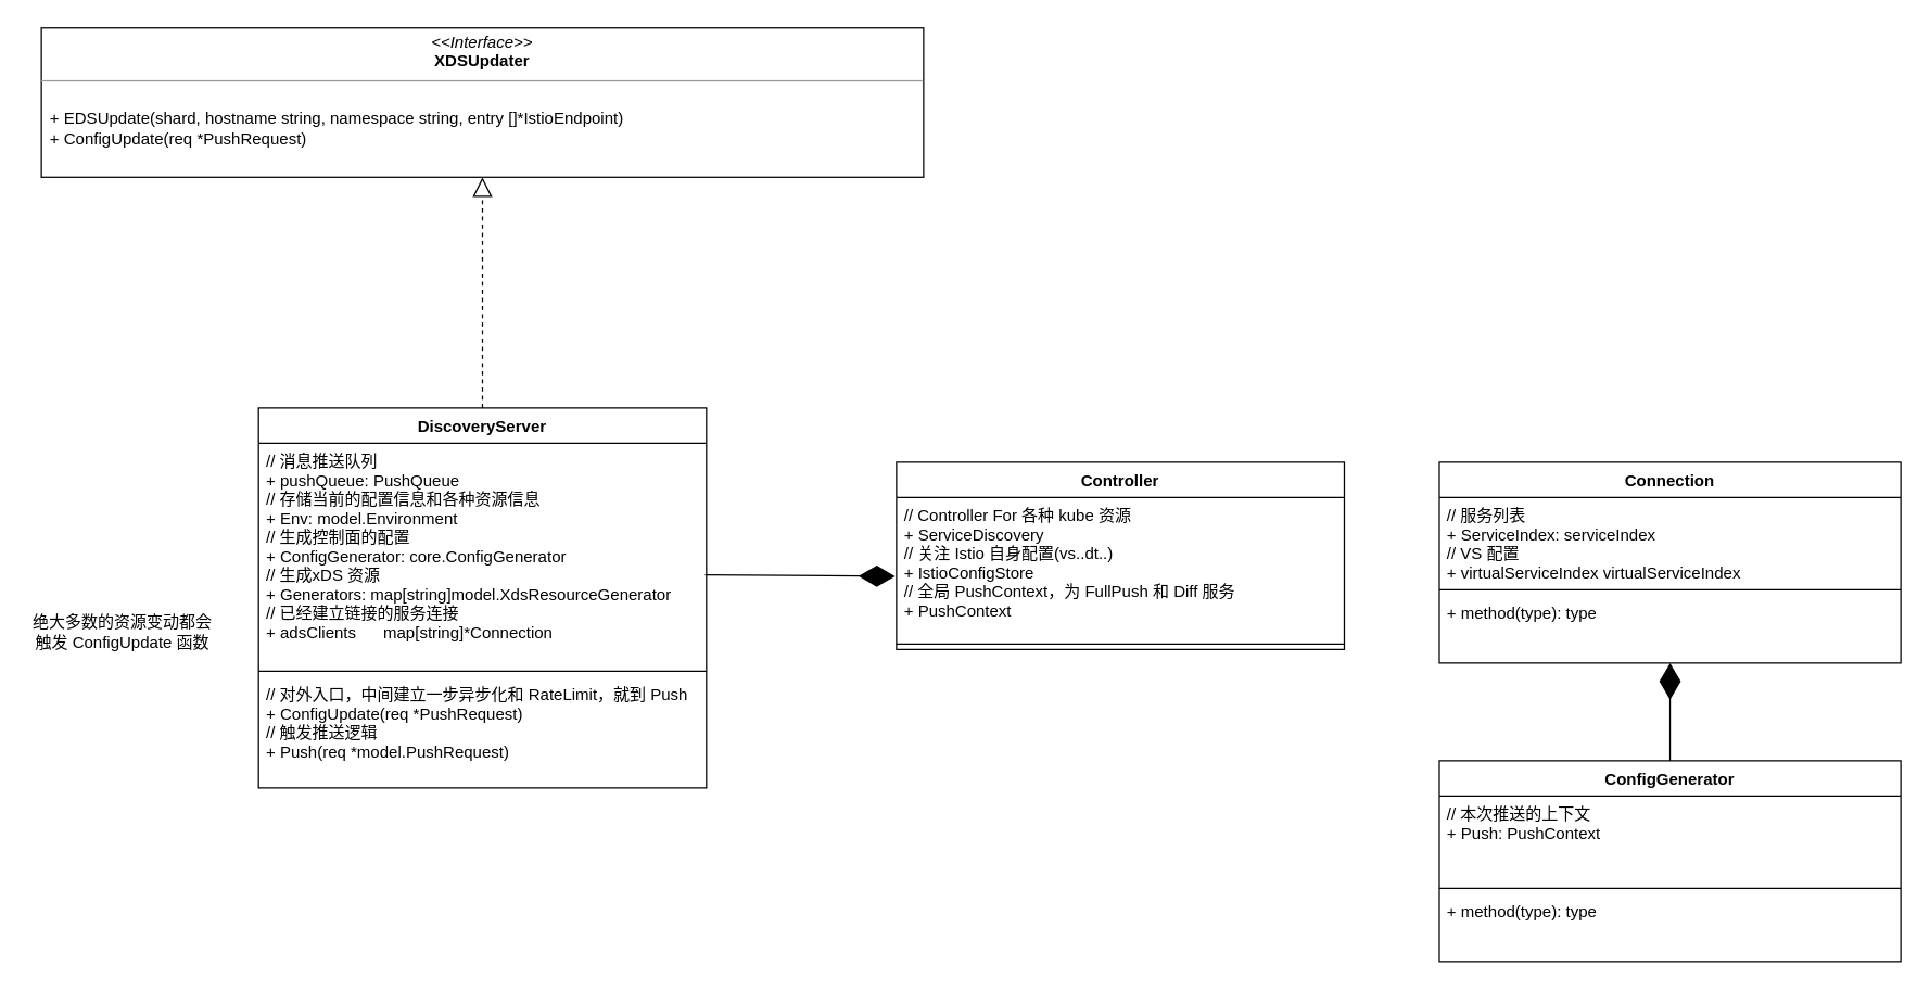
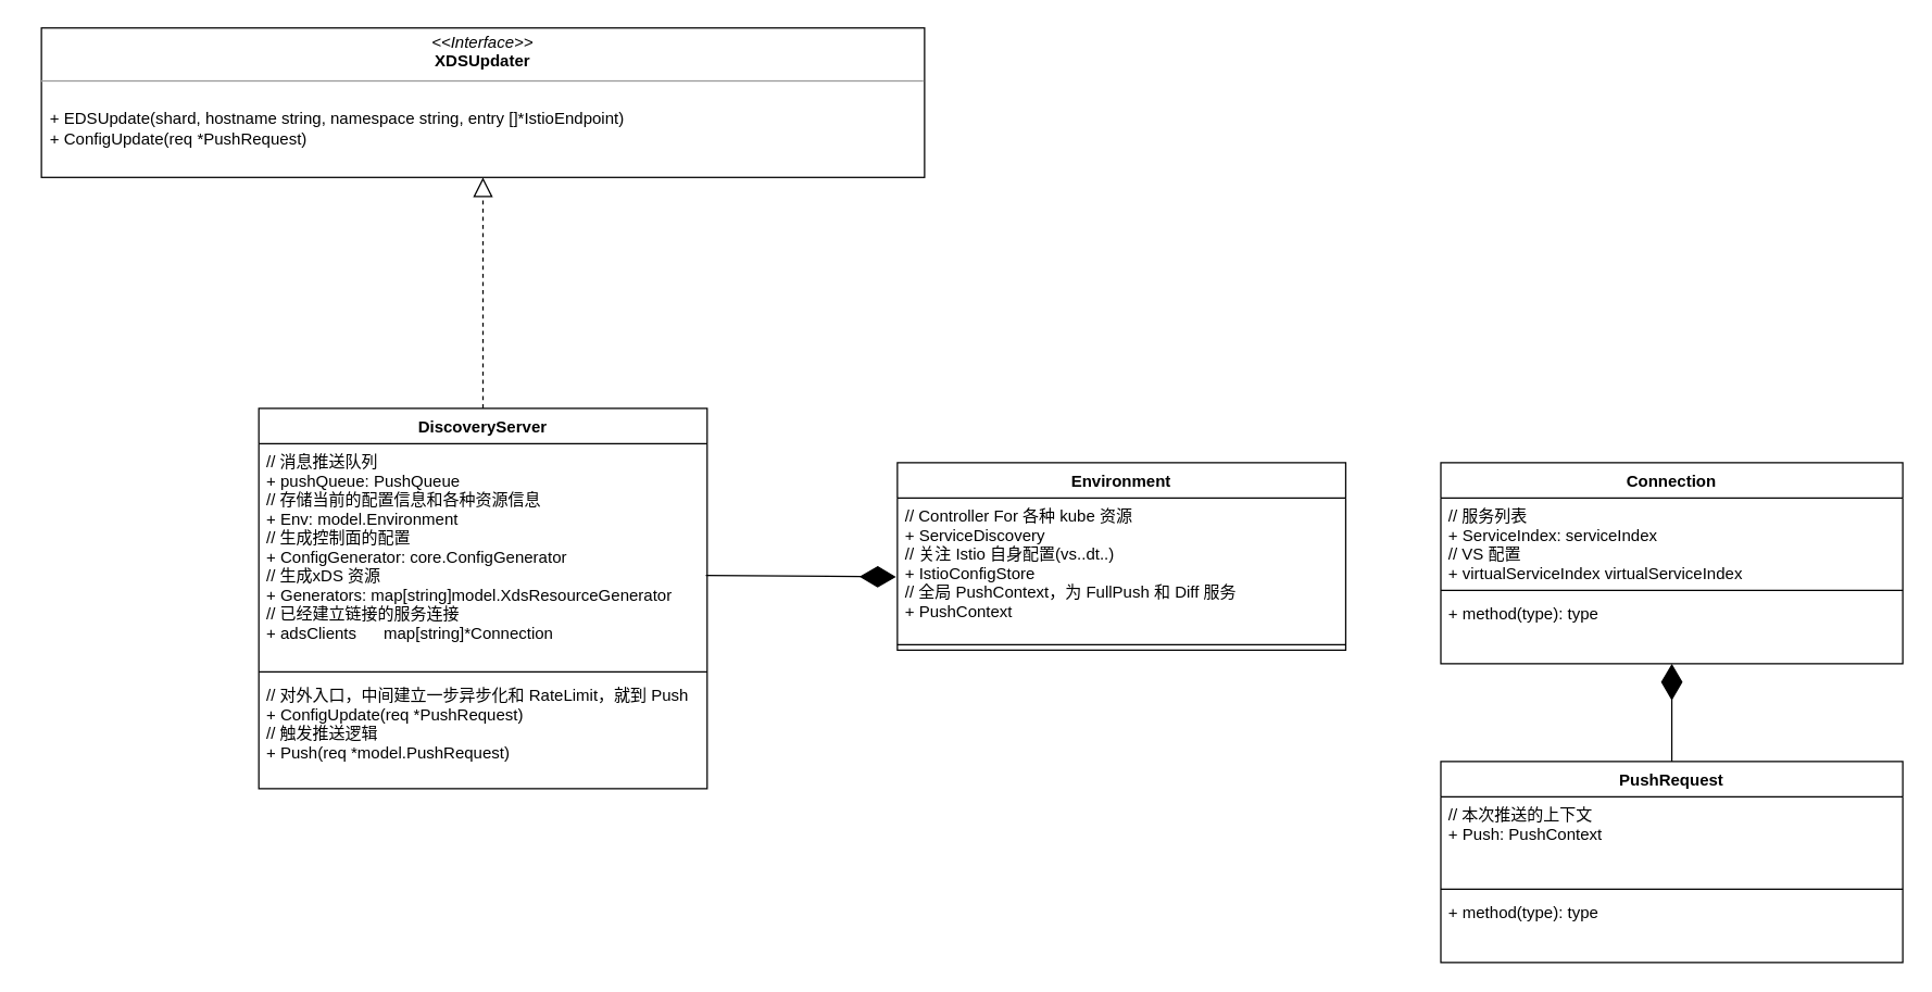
- <mxCell id="6" value="Controller" style="swimlane;fontStyle=1;align=center;verticalAlign=top;childLayout=stackLayout;horizontal=1;startSize=26;horizontalStack=0;resizeParent=1;resizeParentMax=0;resizeLast=0;collapsible=1;marginBottom=0;" vertex="1" parent="1"><mxGeometry x="660" y="340" width="330" height="138" as="geometry" /></mxCell>
+ <mxCell id="6" value="Environment" style="swimlane;fontStyle=1;align=center;verticalAlign=top;childLayout=stackLayout;horizontal=1;startSize=26;horizontalStack=0;resizeParent=1;resizeParentMax=0;resizeLast=0;collapsible=1;marginBottom=0;" vertex="1" parent="1"><mxGeometry x="660" y="340" width="330" height="138" as="geometry" /></mxCell>
- <mxCell id="19" value="绝大多数的资源变动都会触发 ConfigUpdate 函数" style="text;html=1;strokeColor=none;fillColor=none;align=center;verticalAlign=middle;whiteSpace=wrap;rounded=0;" vertex="1" parent="1"><mxGeometry x="20" y="419" width="140" height="91" as="geometry" /></mxCell>
- <mxCell id="9" value="ConfigGenerator" style="swimlane;fontStyle=1;align=center;verticalAlign=top;childLayout=stackLayout;horizontal=1;startSize=26;horizontalStack=0;resizeParent=1;resizeParentMax=0;resizeLast=0;collapsible=1;marginBottom=0;" vertex="1" parent="1"><mxGeometry x="1060" y="560" width="340" height="148" as="geometry" /></mxCell>
+ <mxCell id="9" value="PushRequest" style="swimlane;fontStyle=1;align=center;verticalAlign=top;childLayout=stackLayout;horizontal=1;startSize=26;horizontalStack=0;resizeParent=1;resizeParentMax=0;resizeLast=0;collapsible=1;marginBottom=0;" vertex="1" parent="1"><mxGeometry x="1060" y="560" width="340" height="148" as="geometry" /></mxCell>
